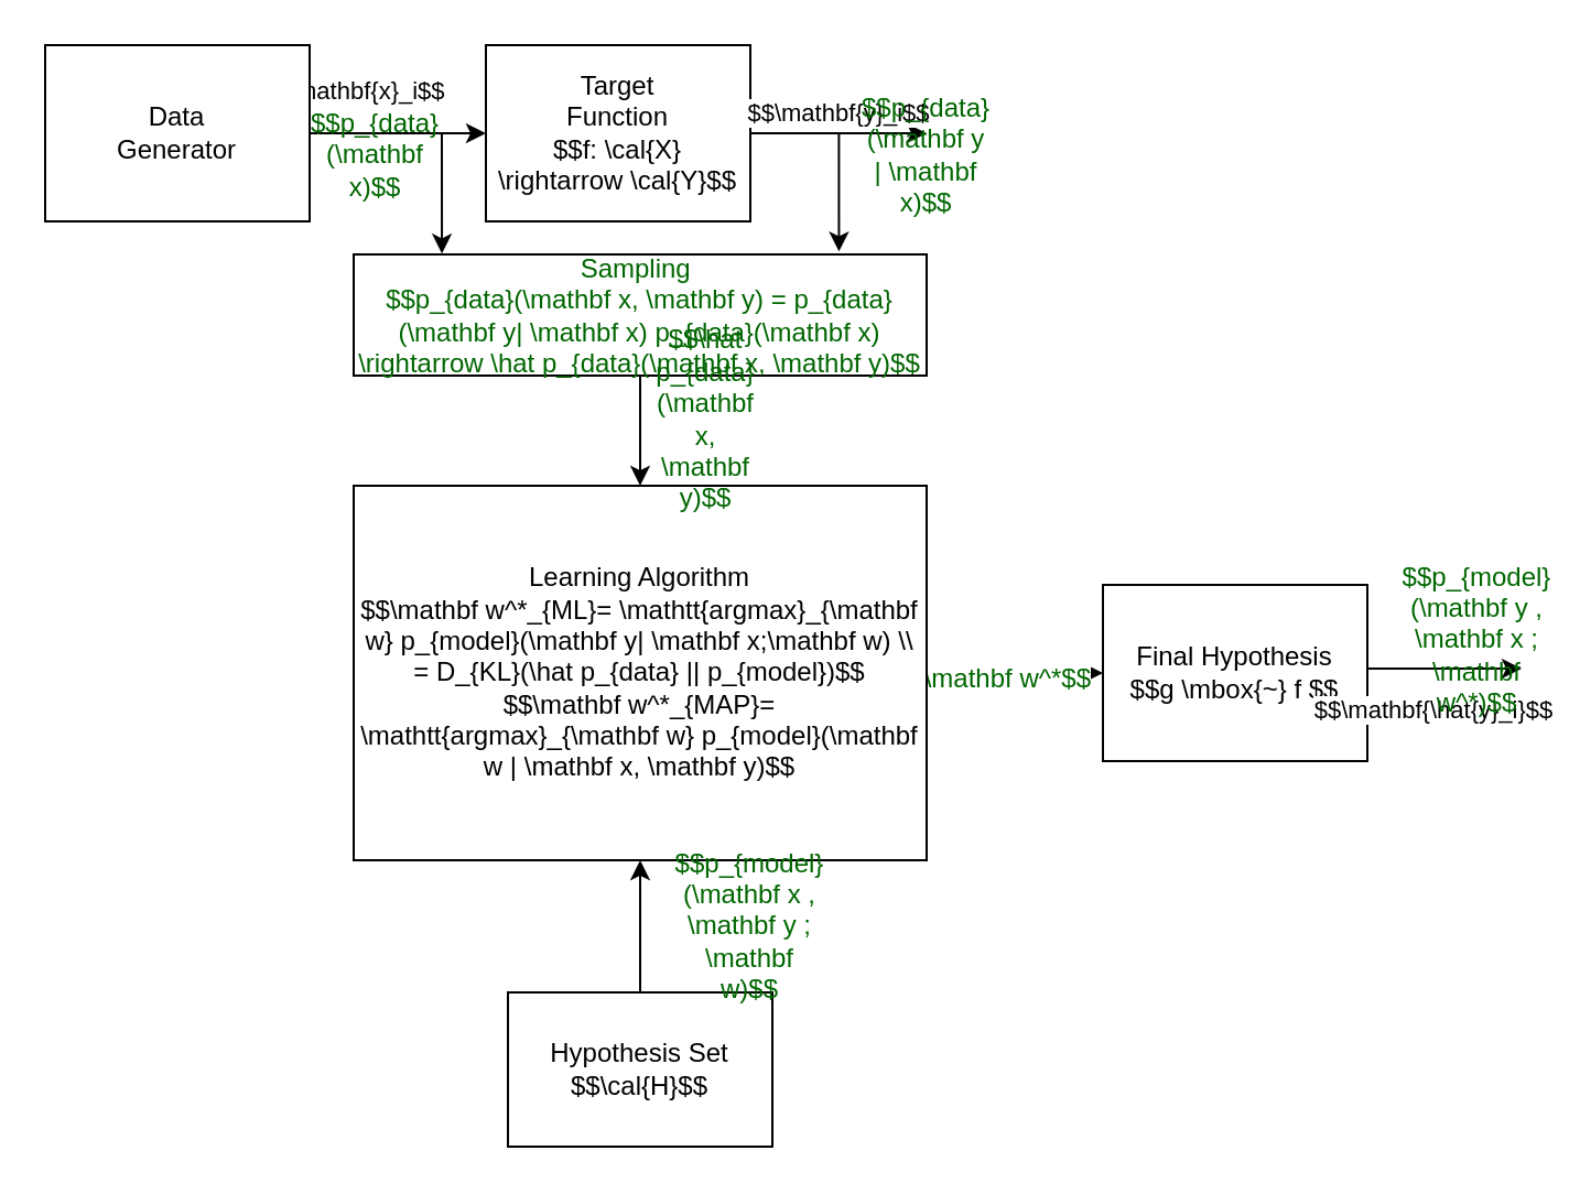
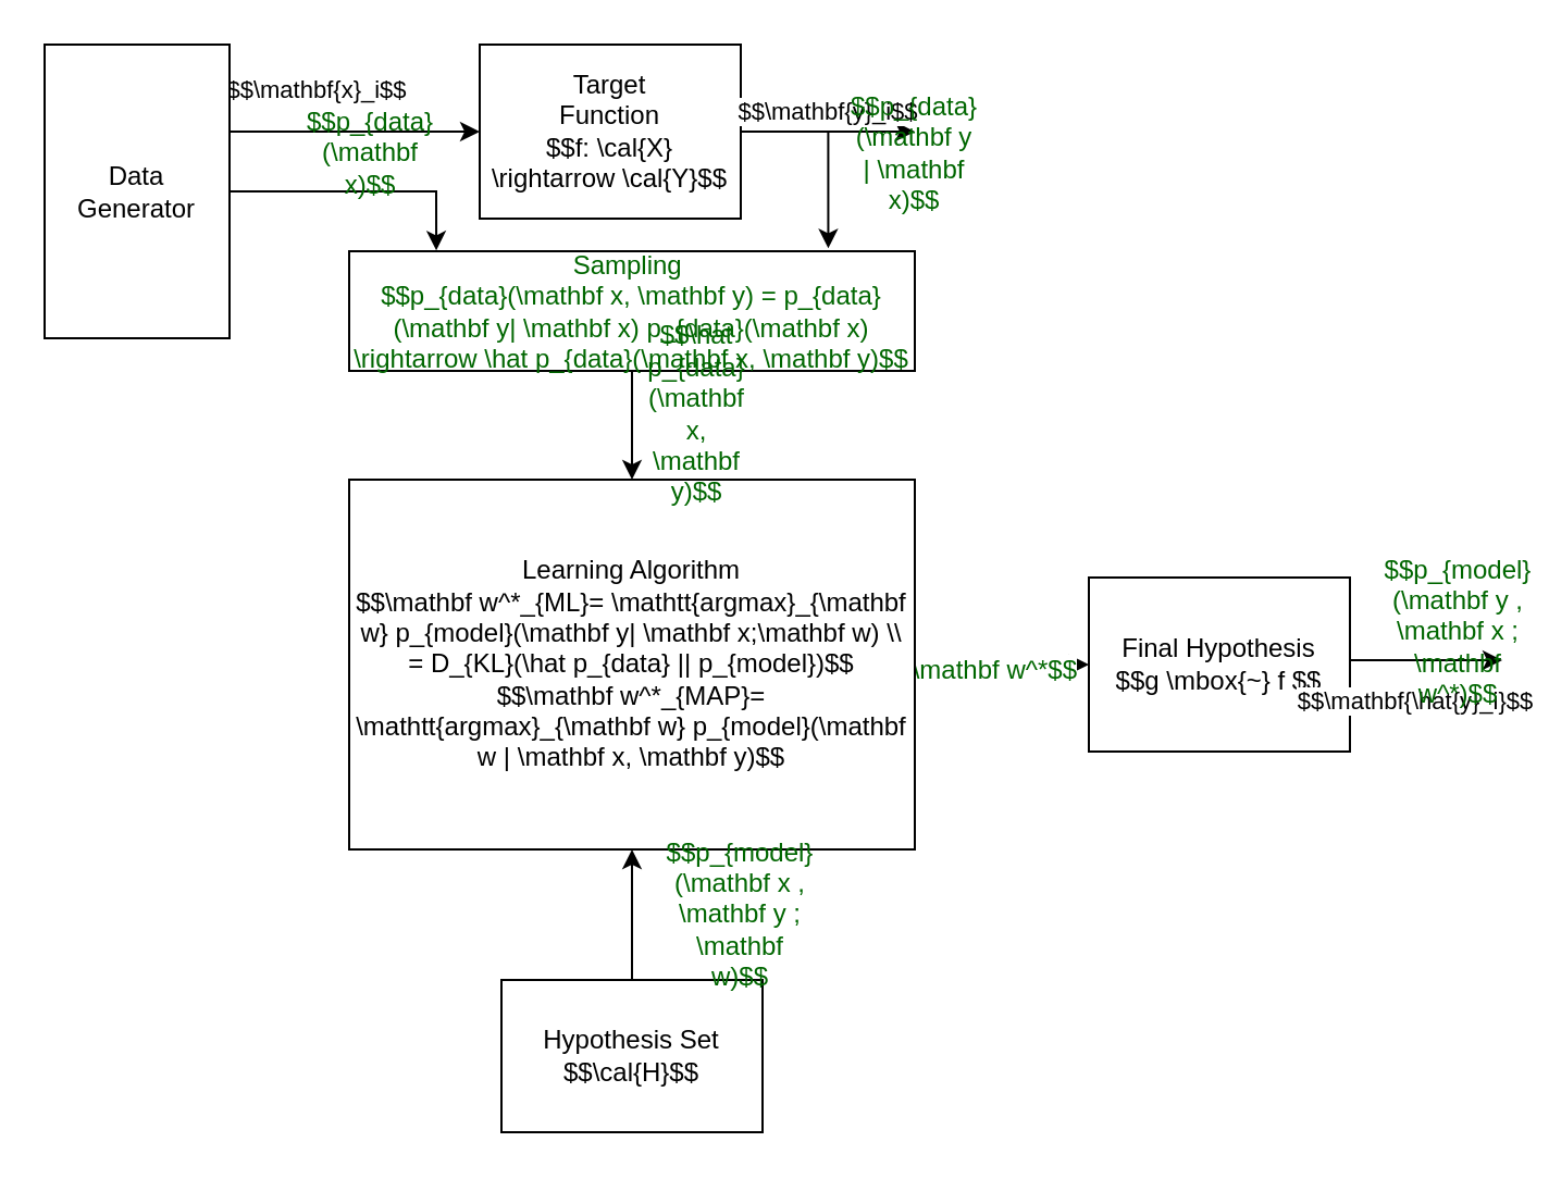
- <mxCell id="4" value="Data &lt;br&gt;Generator" style="rounded=0;whiteSpace=wrap;html=1;" parent="1" vertex="1"><mxGeometry x="20" y="20" width="120" height="80" as="geometry" /></mxCell>
+ <mxCell id="4" value="Data &lt;br&gt;Generator" style="rounded=0;whiteSpace=wrap;html=1;" parent="1" vertex="1"><mxGeometry x="20" y="20" width="85" height="135" as="geometry" /></mxCell>
